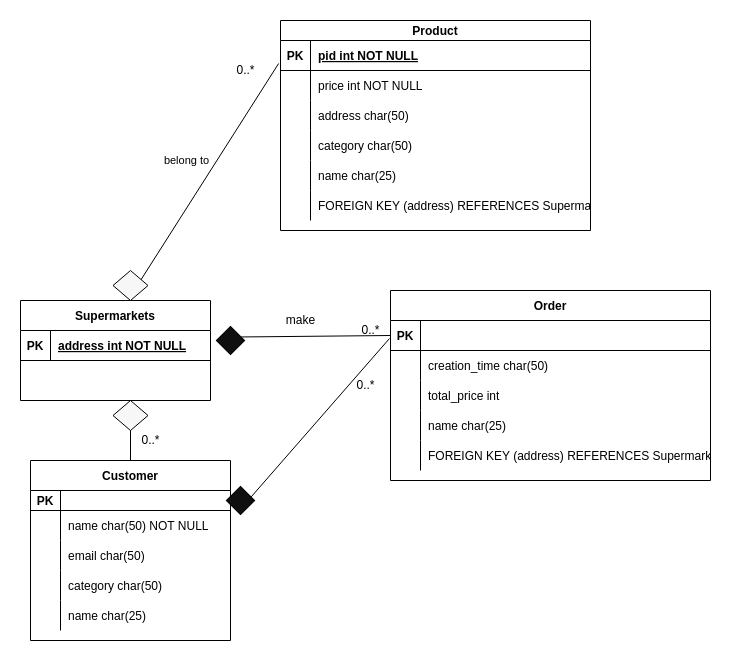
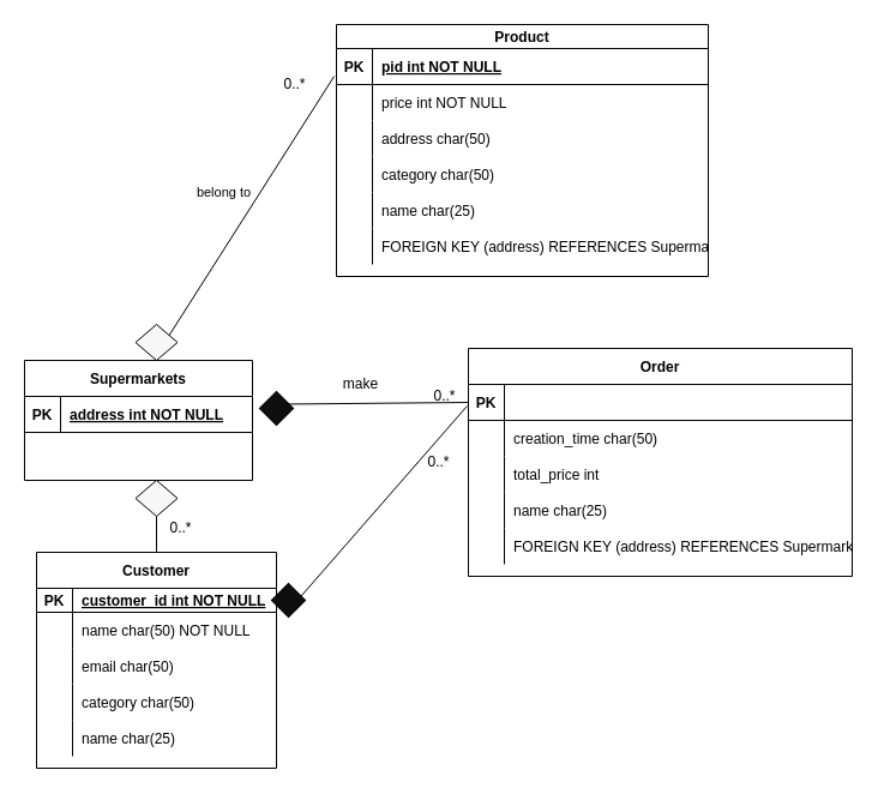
+ <mxCell id="45" value="customer_id int NOT NULL " style="shape=partialRectangle;overflow=hidden;connectable=0;fillColor=none;top=0;left=0;bottom=0;right=0;align=left;spacingLeft=6;fontStyle=5;" vertex="1" parent="43"><mxGeometry x="30" width="170" height="20" as="geometry"><mxRectangle width="170" height="20" as="alternateBounds" /></mxGeometry></mxCell>
